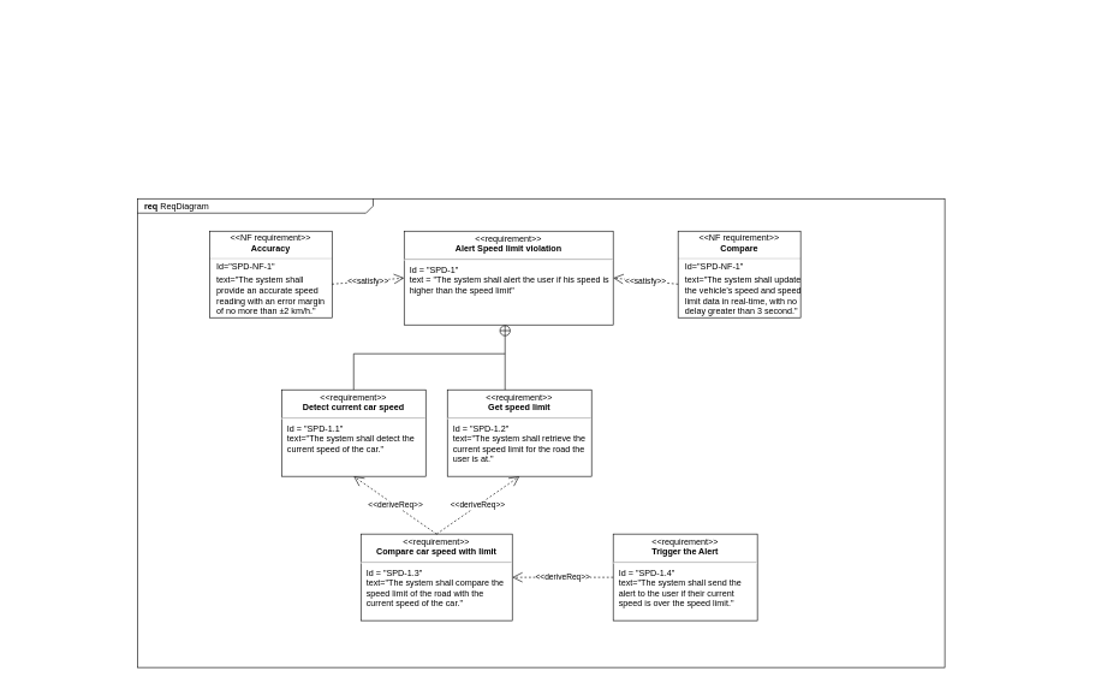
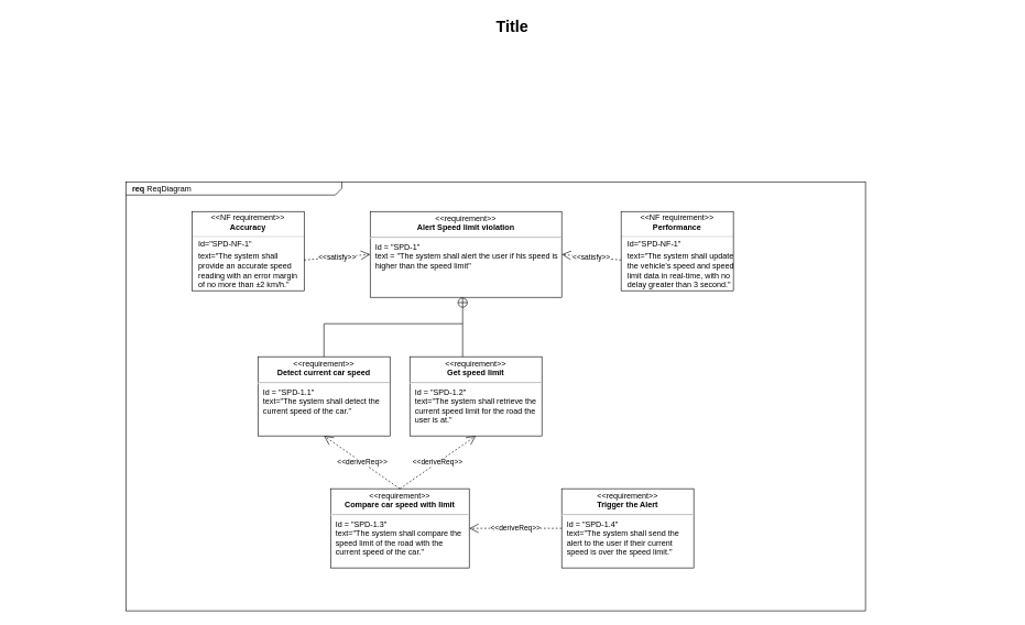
+ <mxCell id="3" value="Title" style="text;strokeColor=none;fillColor=none;html=1;fontSize=24;fontStyle=1;verticalAlign=middle;align=center;" parent="1" vertex="1"><mxGeometry x="20" y="20" width="1510" height="40" as="geometry" /></mxCell>
- <mxCell id="16" value="Compare" style="html=1;align=center;spacing=0;verticalAlign=middle;strokeColor=none;fillColor=none;whiteSpace=wrap;fontStyle=1" vertex="1" parent="14"><mxGeometry y="16" width="170" height="18" as="geometry" /></mxCell>
+ <mxCell id="16" value="Performance" style="html=1;align=center;spacing=0;verticalAlign=middle;strokeColor=none;fillColor=none;whiteSpace=wrap;fontStyle=1" vertex="1" parent="14"><mxGeometry y="16" width="170" height="18" as="geometry" /></mxCell>
